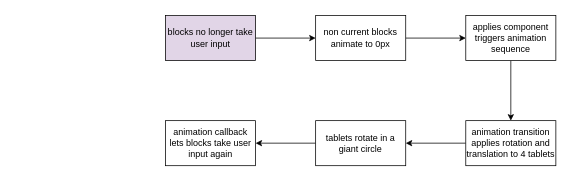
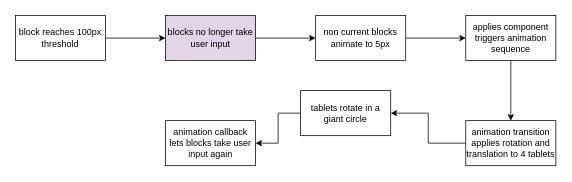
+ <mxCell id="3" value="block reaches 100px threshold" style="rounded=0;whiteSpace=wrap;html=1;" vertex="1" parent="1"><mxGeometry x="20" y="20" width="120" height="60" as="geometry" /></mxCell>
+ <mxCell id="2" value="" style="edgeStyle=orthogonalEdgeStyle;rounded=0;orthogonalLoop=1;jettySize=auto;html=1;" edge="1" parent="1" source="3" target="5"><mxGeometry relative="1" as="geometry" /></mxCell>
- <mxCell id="7" value="non current blocks animate to 0px" style="rounded=0;whiteSpace=wrap;html=1;" vertex="1" parent="1"><mxGeometry x="420" y="20" width="120" height="60" as="geometry" /></mxCell>
+ <mxCell id="7" value="non current blocks animate to 5px" style="rounded=0;whiteSpace=wrap;html=1;" vertex="1" parent="1"><mxGeometry x="420" y="20" width="120" height="60" as="geometry" /></mxCell>
- <mxCell id="13" value="tablets rotate in a giant circle" style="rounded=0;whiteSpace=wrap;html=1;" vertex="1" parent="1"><mxGeometry x="420" y="160" width="120" height="60" as="geometry" /></mxCell>
+ <mxCell id="13" value="tablets rotate in a giant circle" style="rounded=0;whiteSpace=wrap;html=1;" vertex="1" parent="1"><mxGeometry x="400" y="120" width="120" height="60" as="geometry" /></mxCell>
